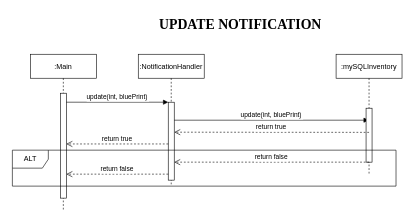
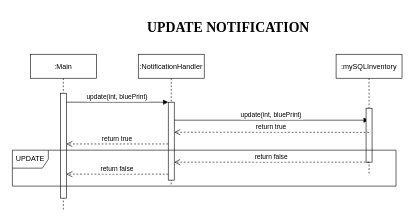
- <mxCell id="8" value="&lt;h1&gt;&lt;font style=&quot;font-size: 23px&quot; face=&quot;Tahoma&quot;&gt;&lt;b&gt;UPDATE NOTIFICATION&lt;/b&gt;&lt;/font&gt;&lt;/h1&gt;" style="text;html=1;align=center;verticalAlign=middle;resizable=0;points=[];autosize=1;" vertex="1" parent="1"><mxGeometry x="255" y="15" width="290" height="50" as="geometry" /></mxCell>
+ <mxCell id="8" value="&lt;h1&gt;&lt;font style=&quot;font-size: 23px&quot; face=&quot;Tahoma&quot;&gt;&lt;b&gt;UPDATE NOTIFICATION&lt;/b&gt;&lt;/font&gt;&lt;/h1&gt;" style="text;html=1;align=center;verticalAlign=middle;resizable=0;points=[];autosize=1;" vertex="1" parent="1"><mxGeometry x="235" y="20" width="290" height="50" as="geometry" /></mxCell>
- <mxCell id="14" value="ALT" style="shape=umlFrame;whiteSpace=wrap;html=1;" vertex="1" parent="1"><mxGeometry x="20" y="250" width="640" height="60" as="geometry" /></mxCell>
+ <mxCell id="14" value="UPDATE" style="shape=umlFrame;whiteSpace=wrap;html=1;" vertex="1" parent="1"><mxGeometry x="20" y="250" width="640" height="60" as="geometry" /></mxCell>
